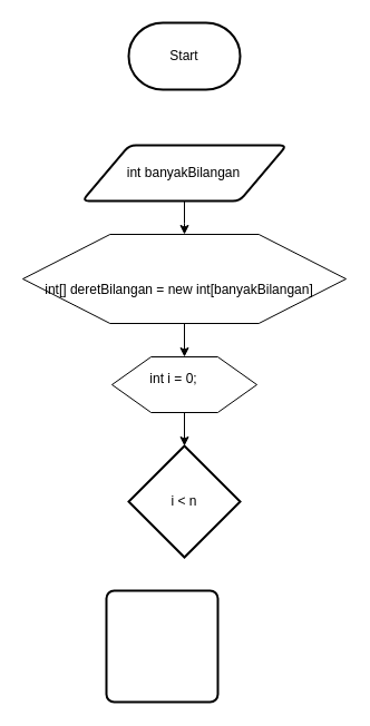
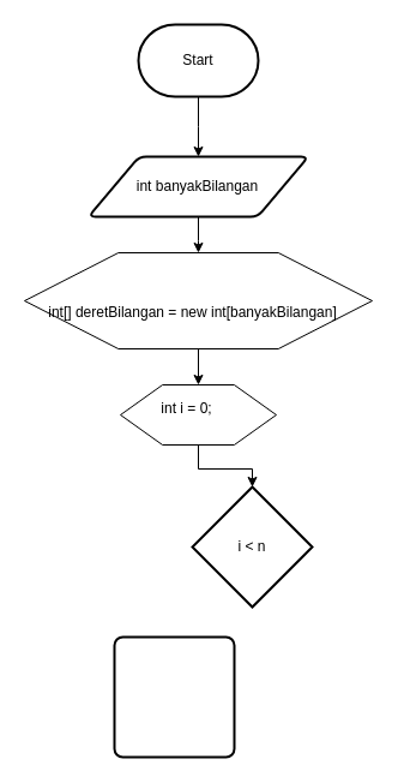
+ <mxCell id="2" style="edgeStyle=orthogonalEdgeStyle;rounded=0;orthogonalLoop=1;jettySize=auto;html=1;" edge="1" parent="1" source="3" target="5"><mxGeometry relative="1" as="geometry" /></mxCell>
- <mxCell id="13" value="i &amp;lt; n" style="strokeWidth=2;html=1;shape=mxgraph.flowchart.decision;whiteSpace=wrap;" vertex="1" parent="1"><mxGeometry x="115" y="400" width="100" height="100" as="geometry" /></mxCell>
+ <mxCell id="13" value="i &amp;lt; n" style="strokeWidth=2;html=1;shape=mxgraph.flowchart.decision;whiteSpace=wrap;" vertex="1" parent="1"><mxGeometry x="160" y="405" width="100" height="100" as="geometry" /></mxCell>
